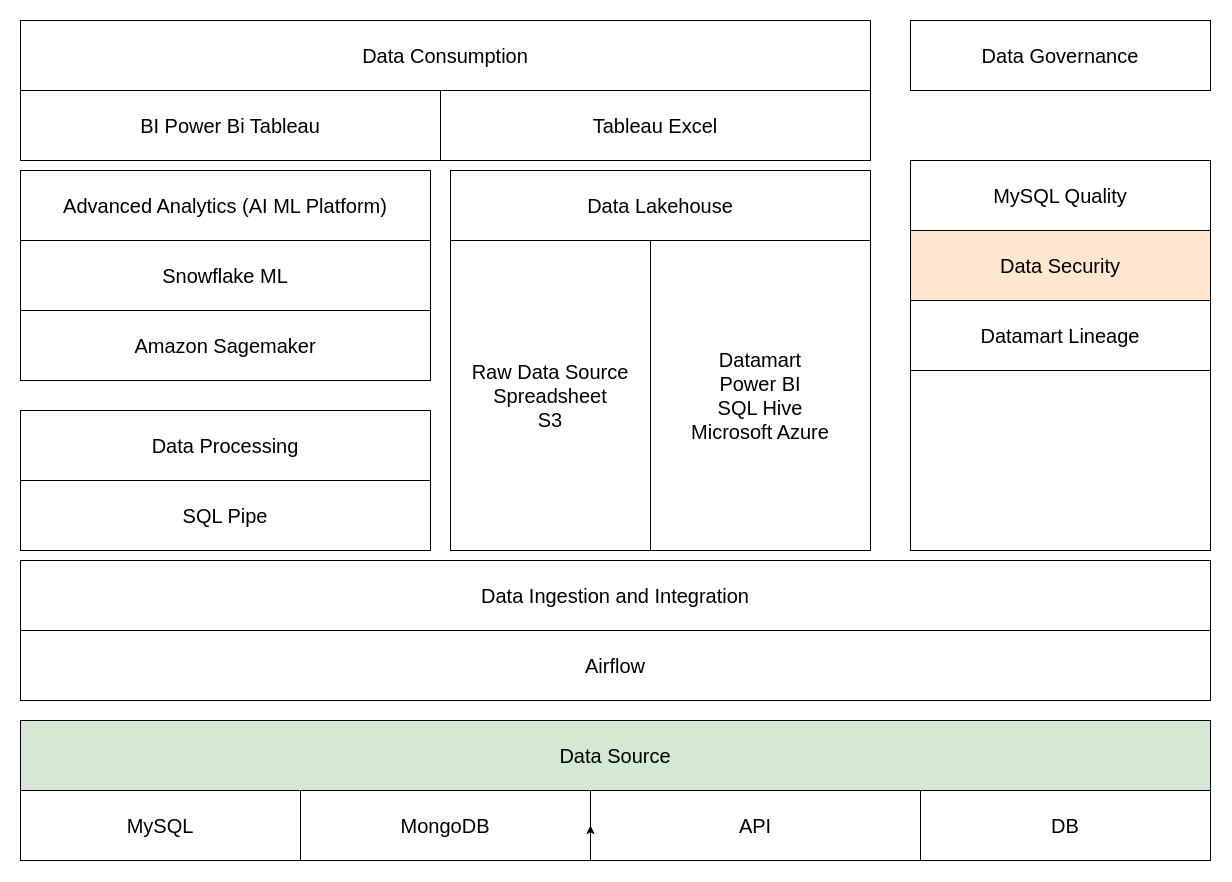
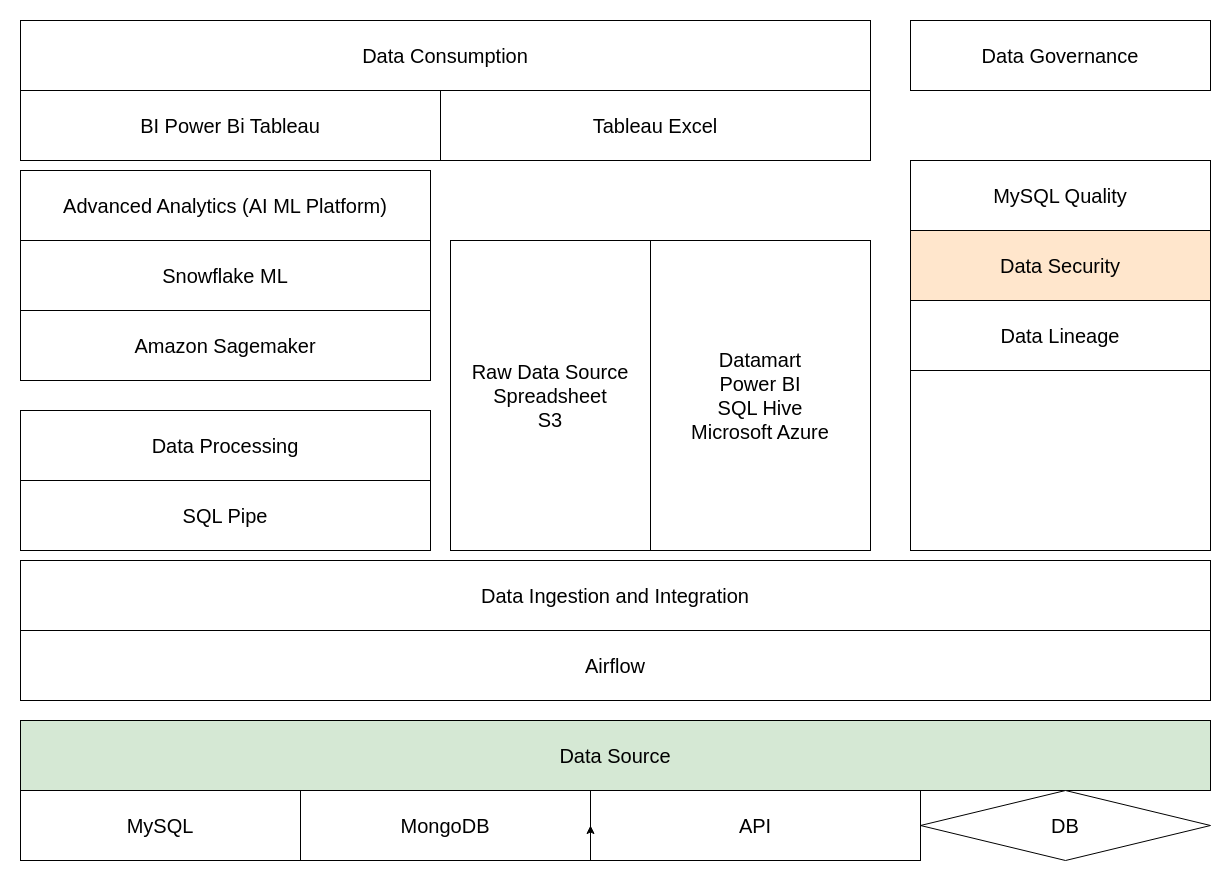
- <mxCell id="13" value="Data Lakehouse" style="rounded=0;whiteSpace=wrap;html=1;fontSize=20;" vertex="1" parent="1"><mxGeometry x="450" y="170" width="420" height="70" as="geometry" /></mxCell>
- <mxCell id="22" value="Datamart Lineage" style="rounded=0;whiteSpace=wrap;html=1;fontSize=20;" vertex="1" parent="1"><mxGeometry x="910" y="300" width="300" height="70" as="geometry" /></mxCell>
+ <mxCell id="22" value="Data Lineage" style="rounded=0;whiteSpace=wrap;html=1;fontSize=20;" vertex="1" parent="1"><mxGeometry x="910" y="300" width="300" height="70" as="geometry" /></mxCell>
- <mxCell id="19" value="DB" style="rounded=0;whiteSpace=wrap;html=1;fontSize=20;" vertex="1" parent="1"><mxGeometry x="920" y="790" width="290" height="70" as="geometry" /></mxCell>
+ <mxCell id="19" value="DB" style="rhombus;whiteSpace=wrap;html=1;fontSize=20;" vertex="1" parent="1"><mxGeometry x="920" y="790" width="290" height="70" as="geometry" /></mxCell>
